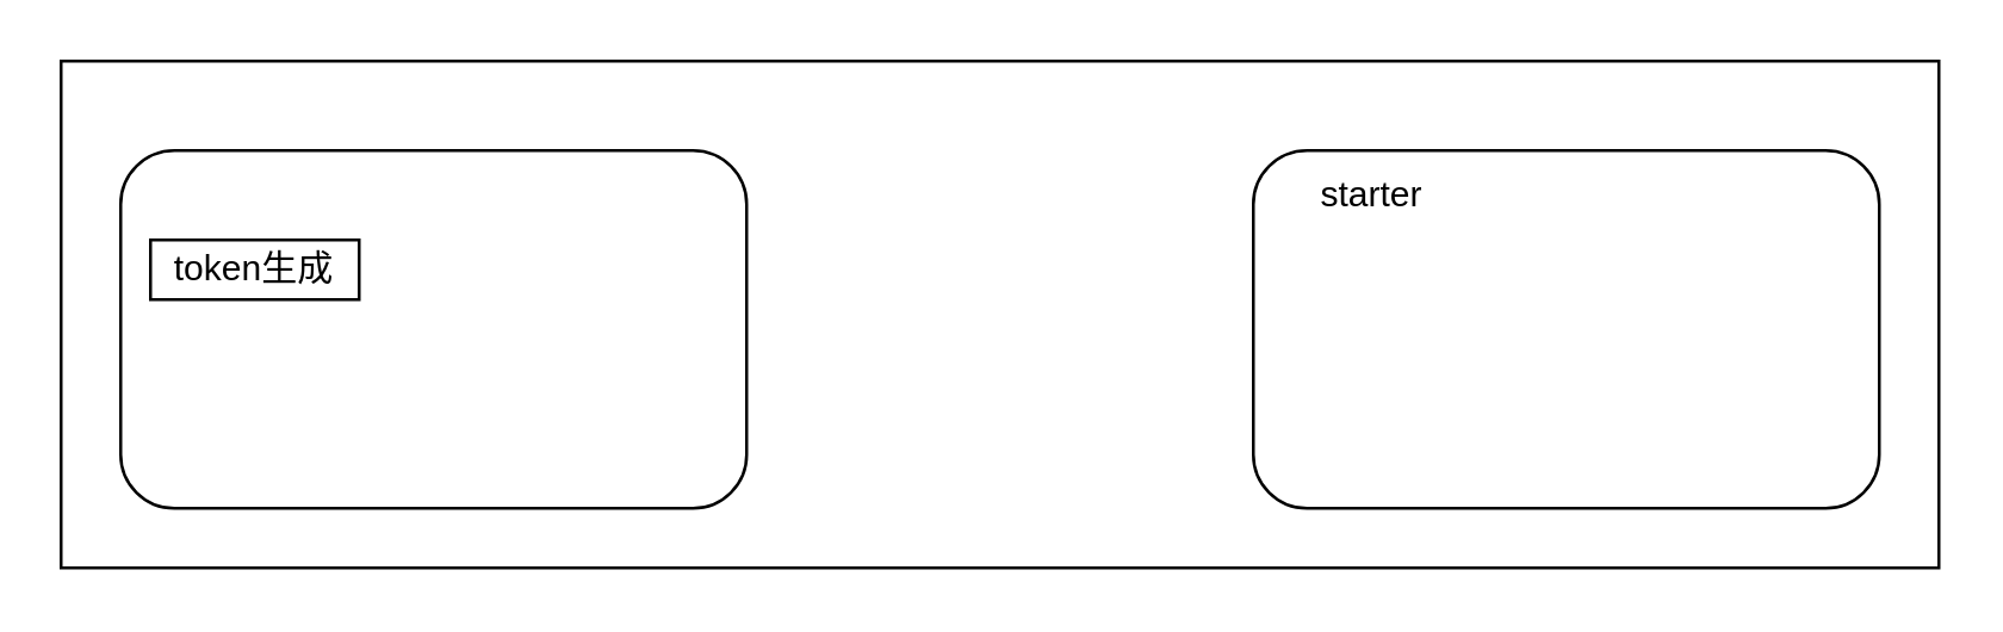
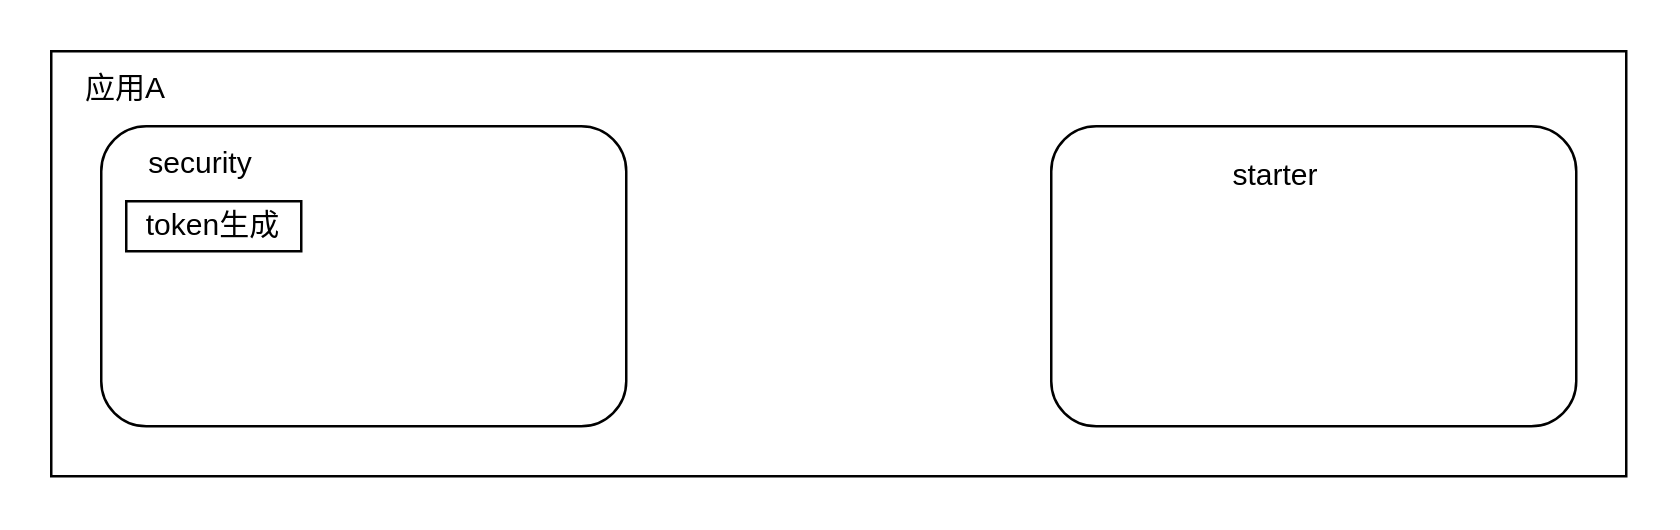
+ <mxCell id="3" value="应用A" style="text;html=1;strokeColor=none;fillColor=none;align=center;verticalAlign=middle;whiteSpace=wrap;rounded=0;" vertex="1" parent="1"><mxGeometry x="20" y="20" width="60" height="30" as="geometry" /></mxCell>
+ <mxCell id="5" value="security" style="text;html=1;strokeColor=none;fillColor=none;align=center;verticalAlign=middle;whiteSpace=wrap;rounded=0;" vertex="1" parent="1"><mxGeometry x="50" y="50" width="60" height="30" as="geometry" /></mxCell>
- <mxCell id="8" value="starter" style="text;html=1;strokeColor=none;fillColor=none;align=center;verticalAlign=middle;whiteSpace=wrap;rounded=0;" vertex="1" parent="1"><mxGeometry x="430" y="50" width="60" height="30" as="geometry" /></mxCell>
+ <mxCell id="8" value="starter" style="text;html=1;strokeColor=none;fillColor=none;align=center;verticalAlign=middle;whiteSpace=wrap;rounded=0;" vertex="1" parent="1"><mxGeometry x="480" y="55" width="60" height="30" as="geometry" /></mxCell>
